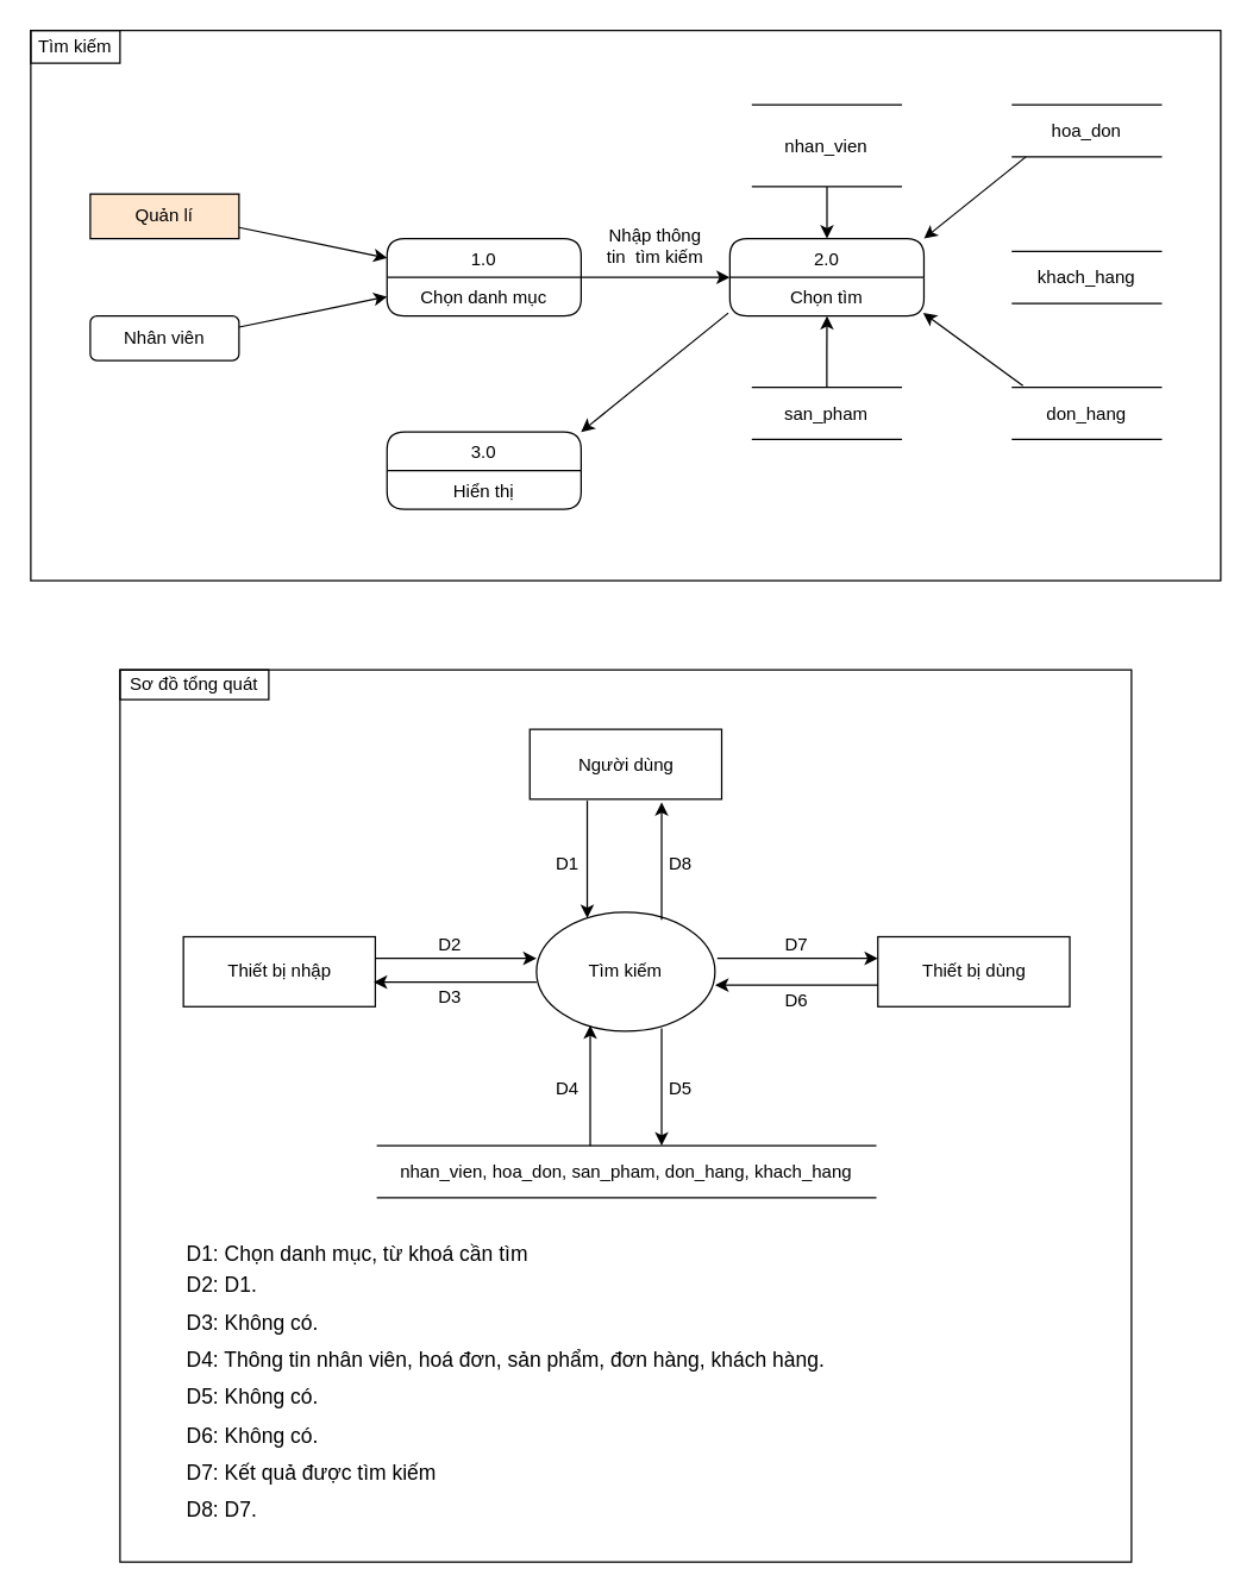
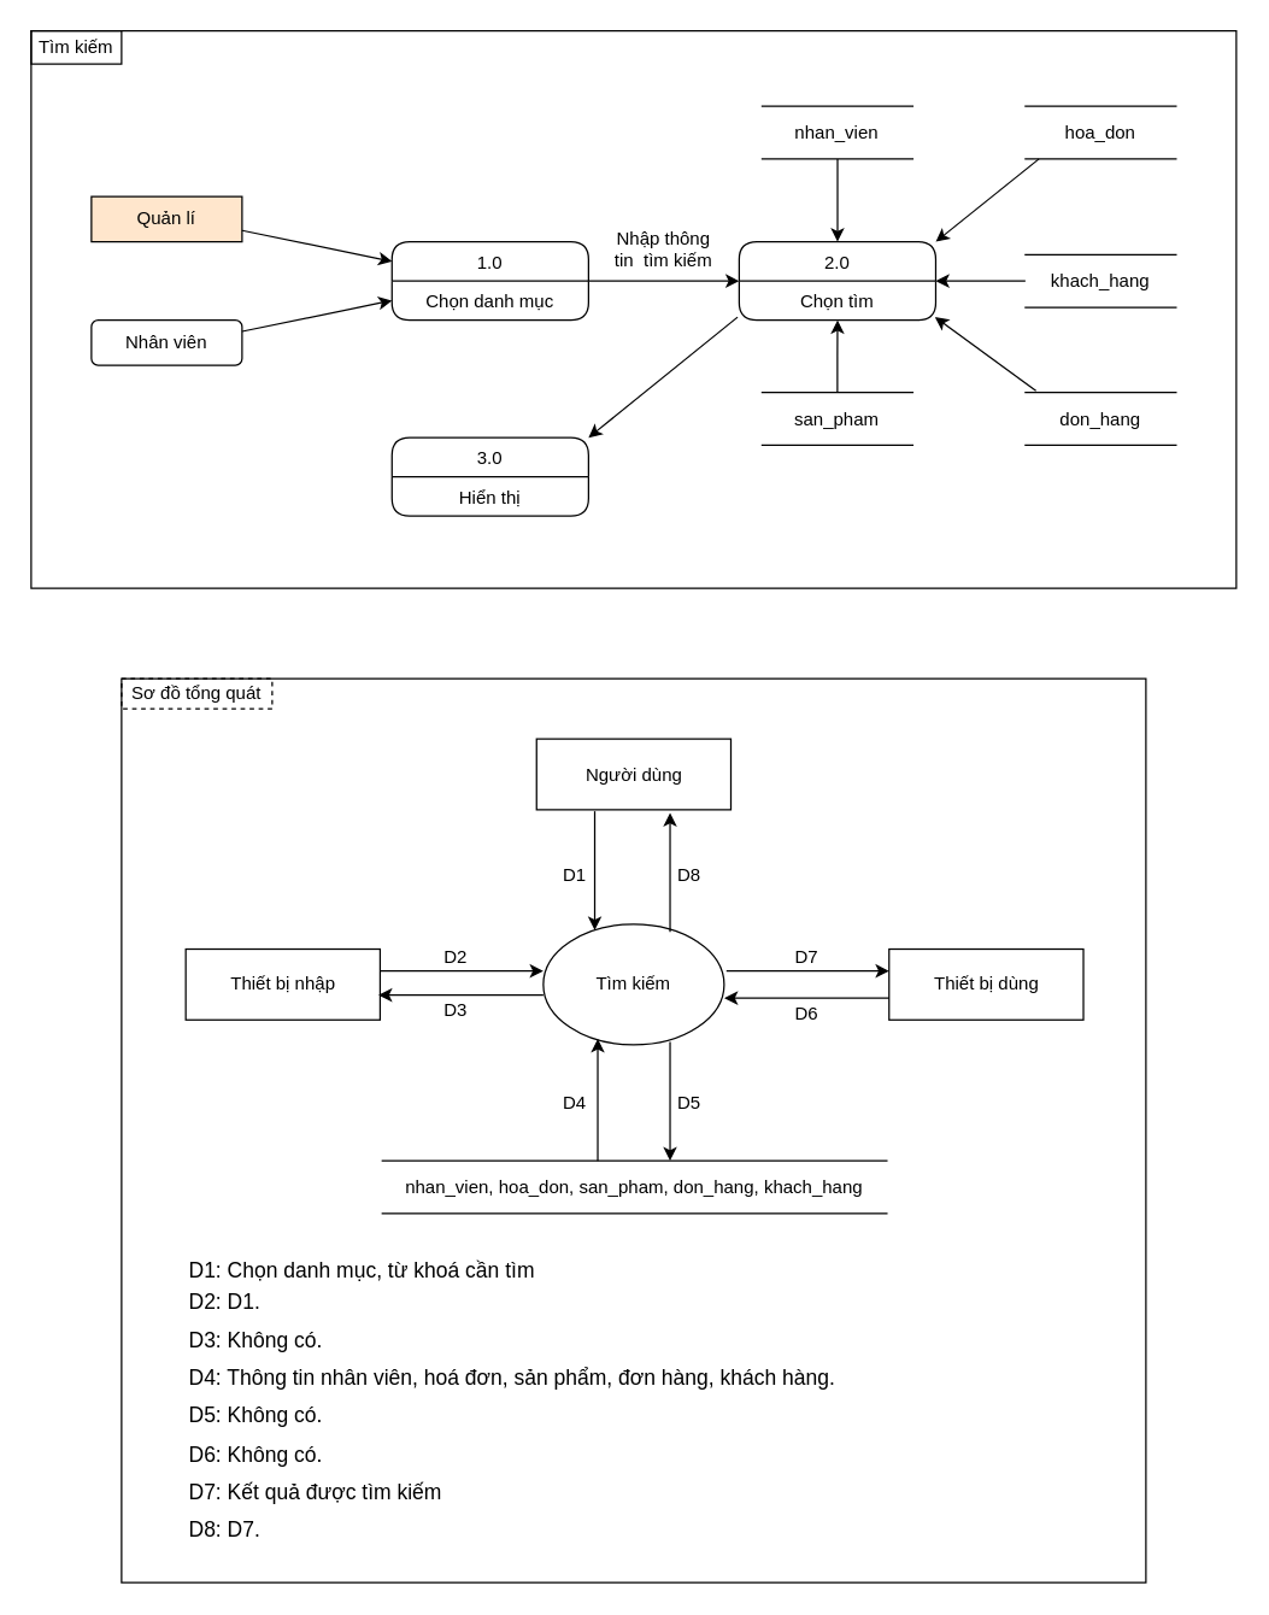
- <mxCell id="17" value="nhan_vien" style="shape=partialRectangle;whiteSpace=wrap;html=1;left=0;right=0;fillColor=none;rounded=1;align=center;" vertex="1" parent="1"><mxGeometry x="505.25" y="70" width="100" height="55" as="geometry" /></mxCell>
+ <mxCell id="17" value="nhan_vien" style="shape=partialRectangle;whiteSpace=wrap;html=1;left=0;right=0;fillColor=none;rounded=1;align=center;" vertex="1" parent="1"><mxGeometry x="505.25" y="70" width="100" height="35" as="geometry" /></mxCell>
+ <mxCell id="12" style="edgeStyle=orthogonalEdgeStyle;rounded=0;orthogonalLoop=1;jettySize=auto;html=1;" edge="1" parent="1" source="13" target="8"><mxGeometry relative="1" as="geometry" /></mxCell>
- <mxCell id="50" value="Sơ đồ tổng quát" style="rounded=0;whiteSpace=wrap;html=1;fillColor=none;" vertex="1" parent="1"><mxGeometry x="80" y="450" width="100" height="20" as="geometry" /></mxCell>
+ <mxCell id="50" value="Sơ đồ tổng quát" style="rounded=0;whiteSpace=wrap;html=1;fillColor=none;dashed=1;" vertex="1" parent="1"><mxGeometry x="80" y="450" width="100" height="20" as="geometry" /></mxCell>
